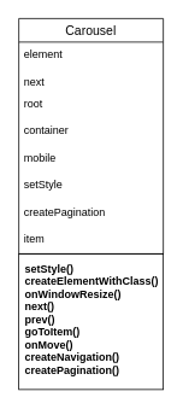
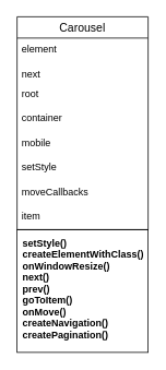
- <mxCell id="9" value="createPagination" style="text;strokeColor=none;fillColor=none;spacingLeft=4;spacingRight=4;overflow=hidden;rotatable=0;points=[[0,0.5],[1,0.5]];portConstraint=eastwest;fontSize=12;" parent="2" vertex="1"><mxGeometry y="200" width="160" height="30" as="geometry" /></mxCell>
+ <mxCell id="9" value="moveCallbacks" style="text;strokeColor=none;fillColor=none;spacingLeft=4;spacingRight=4;overflow=hidden;rotatable=0;points=[[0,0.5],[1,0.5]];portConstraint=eastwest;fontSize=12;" parent="2" vertex="1"><mxGeometry y="200" width="160" height="30" as="geometry" /></mxCell>
